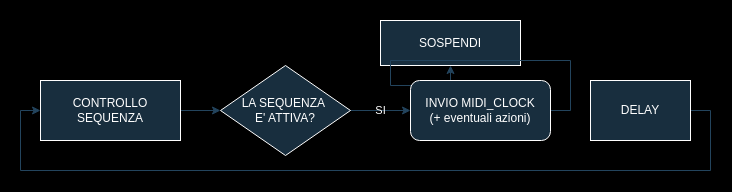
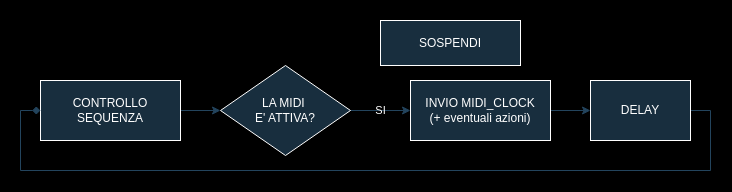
- <mxCell id="8" style="edgeStyle=orthogonalEdgeStyle;rounded=0;orthogonalLoop=1;jettySize=auto;html=1;exitX=1;exitY=0.5;exitDx=0;exitDy=0;labelBackgroundColor=none;strokeColor=#23445D;fontColor=default;" edge="1" parent="1" source="9" target="7"><mxGeometry relative="1" as="geometry" /></mxCell>
+ <mxCell id="8" style="edgeStyle=orthogonalEdgeStyle;rounded=0;orthogonalLoop=1;jettySize=auto;html=1;exitX=1;exitY=0.5;exitDx=0;exitDy=0;entryX=0;entryY=0.5;entryDx=0;entryDy=0;labelBackgroundColor=none;strokeColor=#23445D;fontColor=default;" edge="1" parent="1" source="9" target="11"><mxGeometry relative="1" as="geometry" /></mxCell>
- <mxCell id="10" style="edgeStyle=orthogonalEdgeStyle;rounded=0;orthogonalLoop=1;jettySize=auto;html=1;exitX=1;exitY=0.5;exitDx=0;exitDy=0;entryX=0;entryY=0.5;entryDx=0;entryDy=0;labelBackgroundColor=none;strokeColor=#23445D;fontColor=default;" edge="1" parent="1" source="11" target="3"><mxGeometry relative="1" as="geometry"><Array as="points"><mxPoint x="710" y="110" /><mxPoint x="710" y="170" /><mxPoint x="20" y="170" /><mxPoint x="20" y="110" /></Array></mxGeometry></mxCell>
+ <mxCell id="10" style="edgeStyle=orthogonalEdgeStyle;rounded=0;orthogonalLoop=1;jettySize=auto;html=1;exitX=1;exitY=0.5;exitDx=0;exitDy=0;entryX=0;entryY=0.5;entryDx=0;entryDy=0;labelBackgroundColor=none;strokeColor=#23445D;fontColor=default;endArrow=diamond;" edge="1" parent="1" source="11" target="3"><mxGeometry relative="1" as="geometry"><Array as="points"><mxPoint x="710" y="110" /><mxPoint x="710" y="170" /><mxPoint x="20" y="170" /><mxPoint x="20" y="110" /></Array></mxGeometry></mxCell>
- <mxCell id="6" value="&lt;div&gt;LA SEQUENZA&amp;nbsp;&lt;/div&gt;&lt;div&gt;E' ATTIVA?&lt;/div&gt;" style="rhombus;whiteSpace=wrap;html=1;labelBackgroundColor=none;fillColor=#182E3E;strokeColor=#FFFFFF;fontColor=#FFFFFF;" vertex="1" parent="1"><mxGeometry x="220" y="65" width="130" height="90" as="geometry" /></mxCell>
+ <mxCell id="6" value="&lt;div&gt;LA MIDI&amp;nbsp;&lt;/div&gt;&lt;div&gt;E' ATTIVA?&lt;/div&gt;" style="rhombus;whiteSpace=wrap;html=1;labelBackgroundColor=none;fillColor=#182E3E;strokeColor=#FFFFFF;fontColor=#FFFFFF;" vertex="1" parent="1"><mxGeometry x="220" y="65" width="130" height="90" as="geometry" /></mxCell>
- <mxCell id="9" value="&lt;div&gt;INVIO MIDI_CLOCK&lt;/div&gt;&lt;div&gt;(+ eventuali azioni)&lt;br&gt;&lt;/div&gt;" style="whiteSpace=wrap;html=1;labelBackgroundColor=none;fillColor=#182E3E;strokeColor=#FFFFFF;fontColor=#FFFFFF;rounded=1;" vertex="1" parent="1"><mxGeometry x="410" y="80" width="140" height="60" as="geometry" /></mxCell>
+ <mxCell id="9" value="&lt;div&gt;INVIO MIDI_CLOCK&lt;/div&gt;&lt;div&gt;(+ eventuali azioni)&lt;br&gt;&lt;/div&gt;" style="rounded=0;whiteSpace=wrap;html=1;labelBackgroundColor=none;fillColor=#182E3E;strokeColor=#FFFFFF;fontColor=#FFFFFF;" vertex="1" parent="1"><mxGeometry x="410" y="80" width="140" height="60" as="geometry" /></mxCell>
